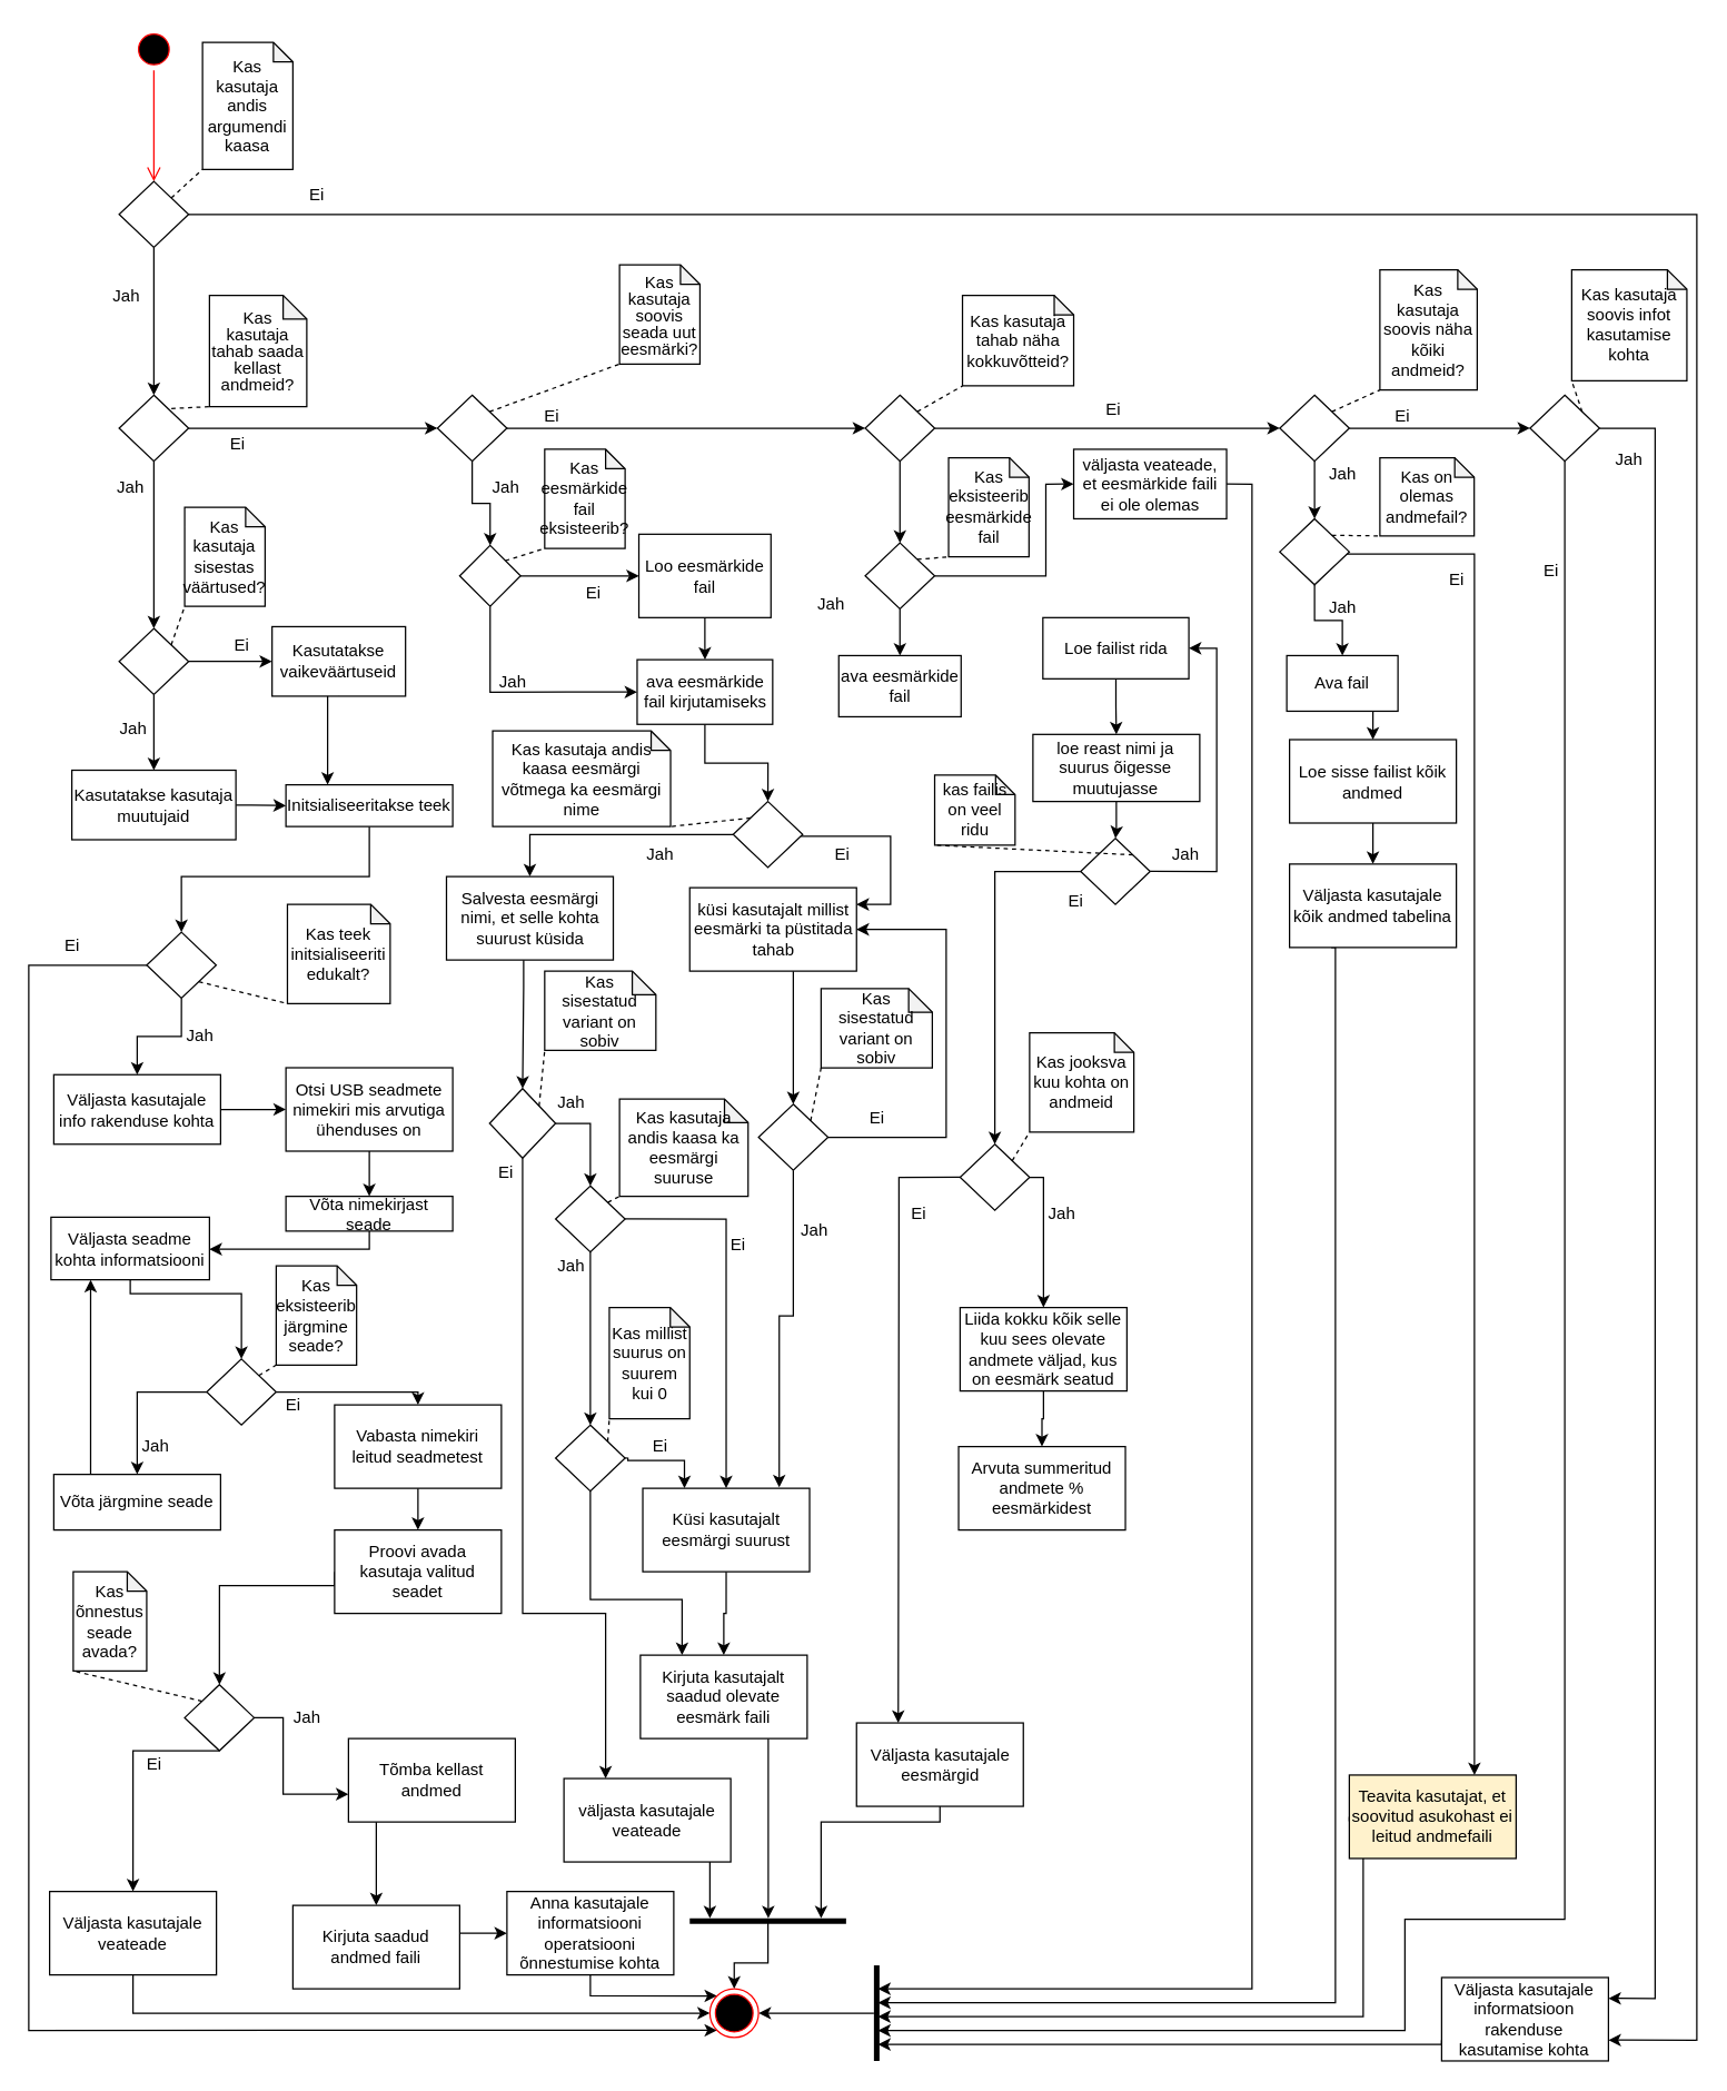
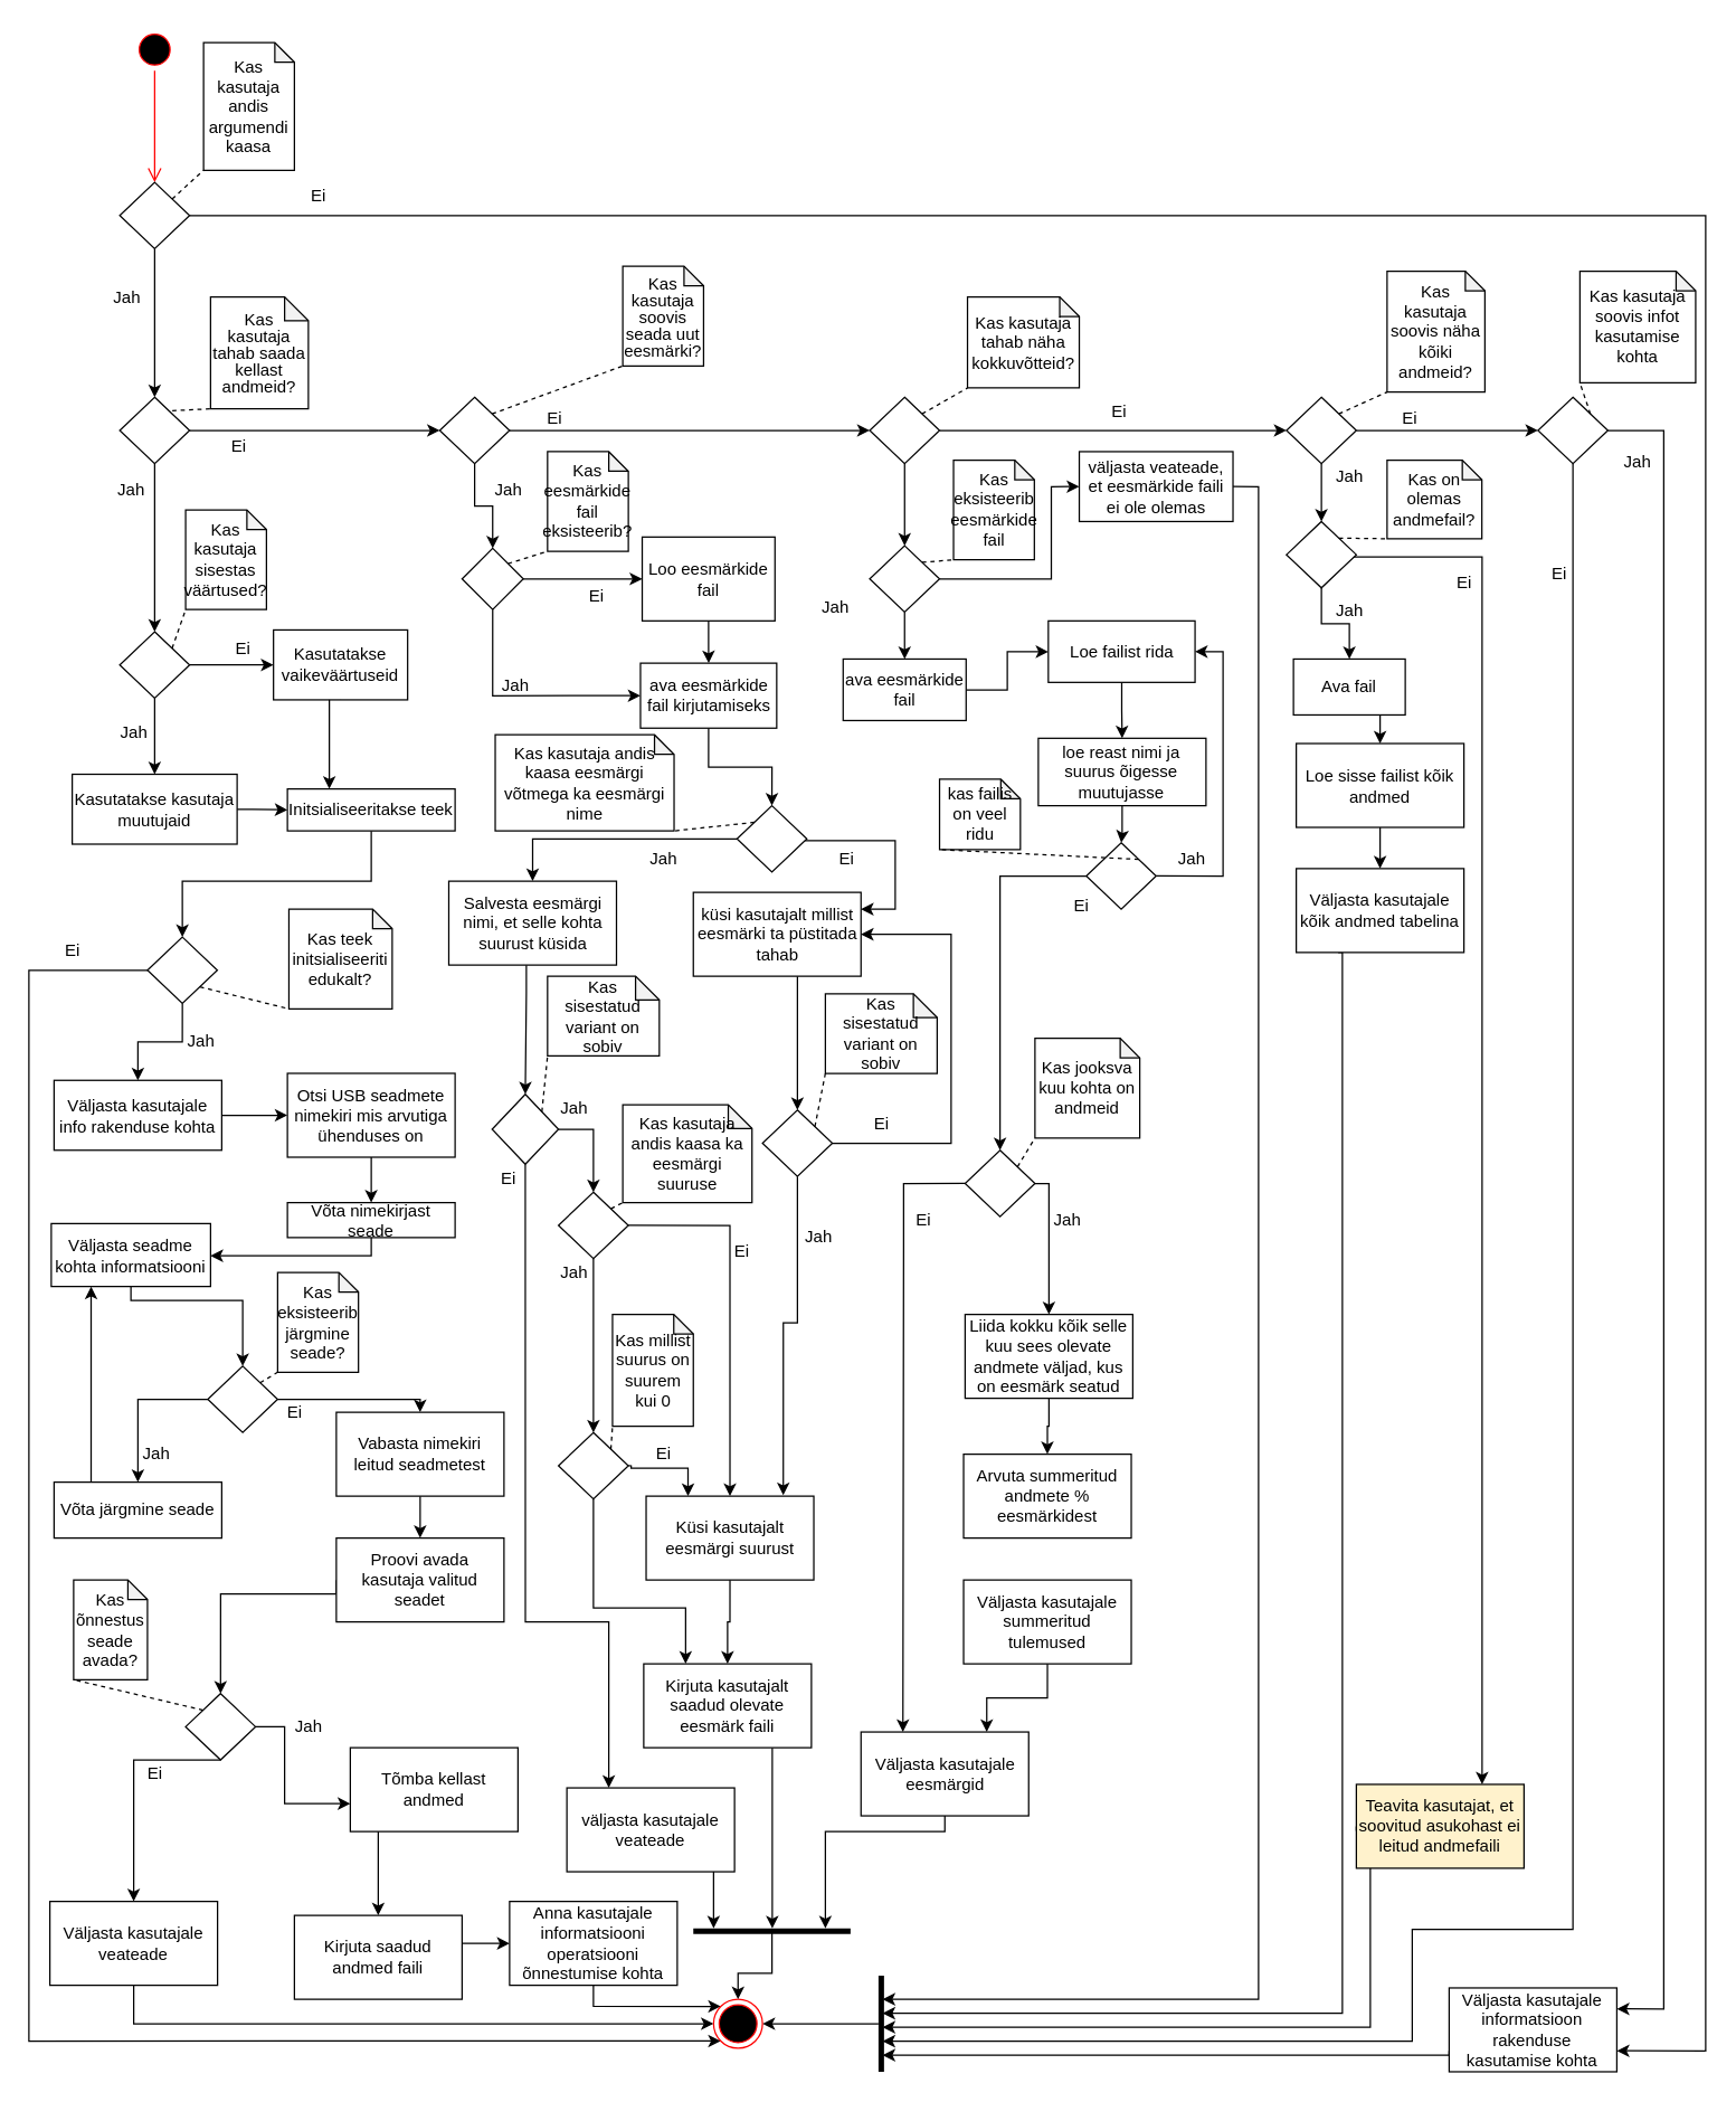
+ <mxCell id="177" value="" style="edgeStyle=orthogonalEdgeStyle;rounded=0;orthogonalLoop=1;jettySize=auto;html=1;" edge="1" parent="1" source="178" target="187"><mxGeometry relative="1" as="geometry" /></mxCell>
+ <mxCell id="207" value="Väljasta kasutajale summeritud tulemused" style="whiteSpace=wrap;html=1;rounded=0;" vertex="1" parent="1"><mxGeometry x="688.92" y="1130" width="120" height="60" as="geometry" /></mxCell>
+ <mxCell id="206" style="edgeStyle=orthogonalEdgeStyle;rounded=0;orthogonalLoop=1;jettySize=auto;html=1;exitX=0.5;exitY=1;exitDx=0;exitDy=0;entryX=0.75;entryY=0;entryDx=0;entryDy=0;" edge="1" parent="1" source="207" target="48"><mxGeometry relative="1" as="geometry" /></mxCell>
